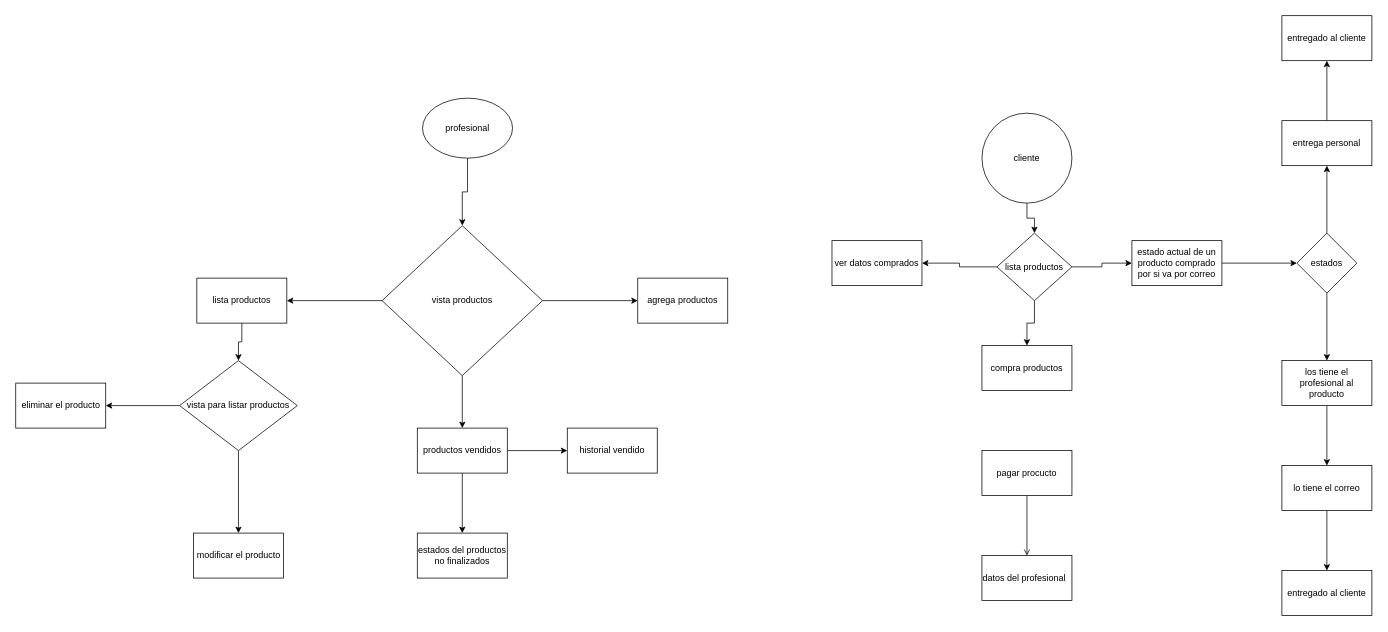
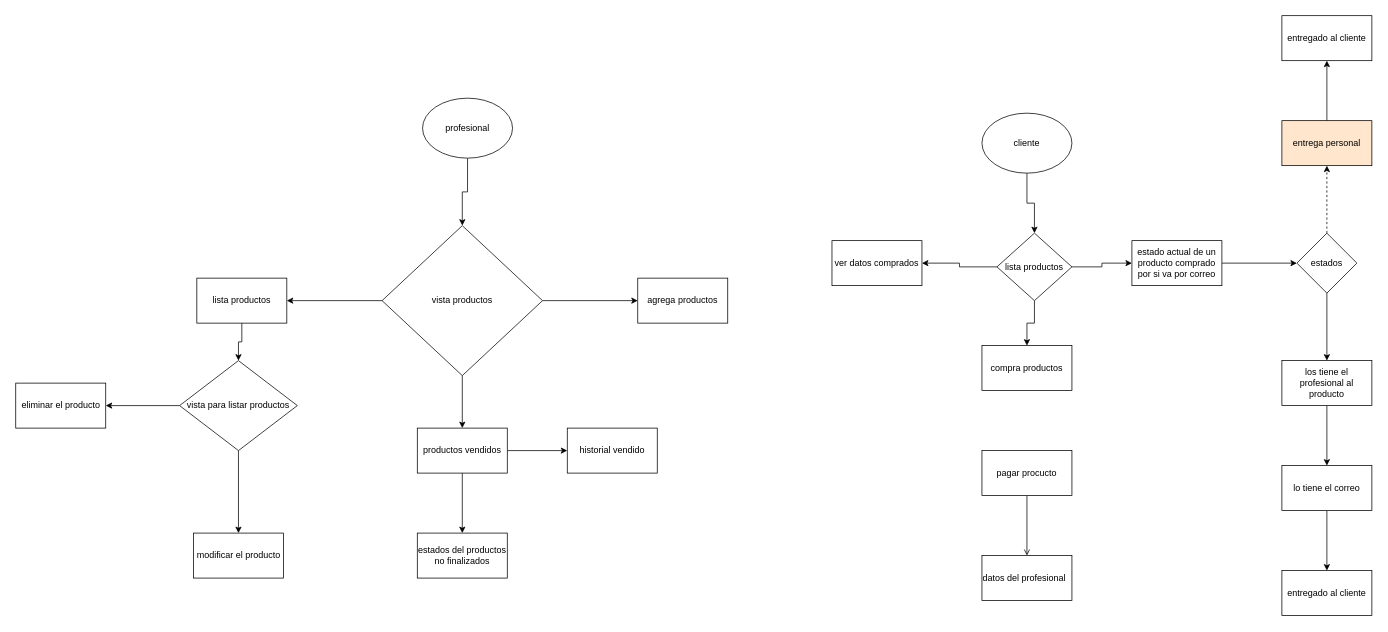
- <mxCell id="41" value="entrega personal" style="whiteSpace=wrap;html=1;" vertex="1" parent="1"><mxGeometry x="1709" y="160" width="120" height="60" as="geometry" /></mxCell>
+ <mxCell id="41" value="entrega personal" style="whiteSpace=wrap;html=1;fillColor=#ffe6cc;" vertex="1" parent="1"><mxGeometry x="1709" y="160" width="120" height="60" as="geometry" /></mxCell>
- <mxCell id="20" value="cliente" style="ellipse;whiteSpace=wrap;html=1;" vertex="1" parent="1"><mxGeometry x="1309" y="150" width="120" height="120" as="geometry" /></mxCell>
+ <mxCell id="20" value="cliente" style="ellipse;whiteSpace=wrap;html=1;" vertex="1" parent="1"><mxGeometry x="1309" y="150" width="120" height="80" as="geometry" /></mxCell>
- <mxCell id="33" value="" style="edgeStyle=orthogonalEdgeStyle;rounded=0;orthogonalLoop=1;jettySize=auto;html=1;" edge="1" parent="1" source="34" target="41"><mxGeometry relative="1" as="geometry" /></mxCell>
+ <mxCell id="33" value="" style="edgeStyle=orthogonalEdgeStyle;rounded=0;orthogonalLoop=1;jettySize=auto;html=1;dashed=1;" edge="1" parent="1" source="34" target="41"><mxGeometry relative="1" as="geometry" /></mxCell>
